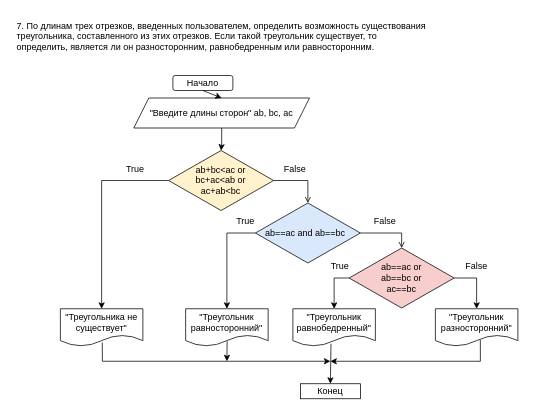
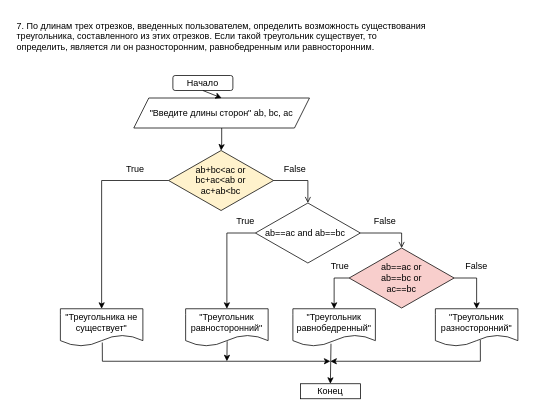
- <mxCell id="13" value="ab==ac and ab==bc&amp;nbsp;&amp;nbsp;" style="rhombus;whiteSpace=wrap;html=1;fillColor=#dae8fc;" parent="1" vertex="1"><mxGeometry x="340" y="270" width="140" height="80" as="geometry" /></mxCell>
+ <mxCell id="13" value="ab==ac and ab==bc&amp;nbsp;&amp;nbsp;" style="rhombus;whiteSpace=wrap;html=1;" parent="1" vertex="1"><mxGeometry x="340" y="270" width="140" height="80" as="geometry" /></mxCell>
